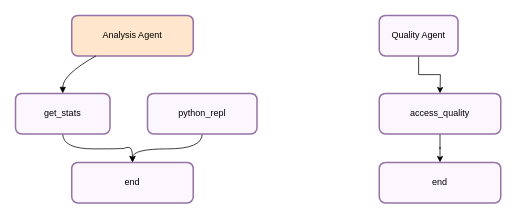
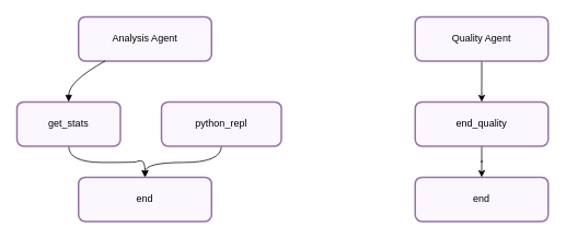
- <mxCell id="2" value="Analysis Agent" style="whiteSpace=wrap;strokeWidth=2;rounded=1;fillColor=#ffe6cc;strokeColor=#9673a6;" parent="1" vertex="1"><mxGeometry x="95" y="20" width="162" height="54" as="geometry" /></mxCell>
+ <mxCell id="2" value="Analysis Agent" style="whiteSpace=wrap;strokeWidth=2;rounded=1;fillColor=#FCF6FF;strokeColor=#9673a6;" parent="1" vertex="1"><mxGeometry x="95" y="20" width="162" height="54" as="geometry" /></mxCell>
- <mxCell id="9" value="Quality Agent" style="whiteSpace=wrap;strokeWidth=2;rounded=1;fillColor=#FCF6FF;strokeColor=#9673a6;" parent="1" vertex="1"><mxGeometry x="505" y="20" width="105" height="54" as="geometry" /></mxCell>
+ <mxCell id="9" value="Quality Agent" style="whiteSpace=wrap;strokeWidth=2;rounded=1;fillColor=#FCF6FF;strokeColor=#9673a6;" parent="1" vertex="1"><mxGeometry x="505" y="20" width="162" height="54" as="geometry" /></mxCell>
- <mxCell id="13" value="access_quality" style="whiteSpace=wrap;strokeWidth=2;rounded=1;fillColor=#FCF6FF;strokeColor=#9673a6;" vertex="1" parent="1"><mxGeometry x="505" y="124" width="162" height="54" as="geometry" /></mxCell>
+ <mxCell id="13" value="end_quality" style="whiteSpace=wrap;strokeWidth=2;rounded=1;fillColor=#FCF6FF;strokeColor=#9673a6;" vertex="1" parent="1"><mxGeometry x="505" y="124" width="162" height="54" as="geometry" /></mxCell>
